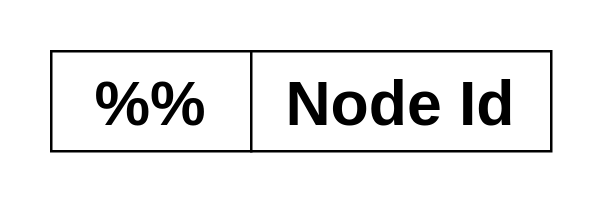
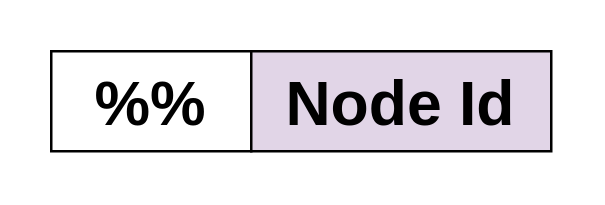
- <mxCell id="3" value="&lt;font style=&quot;font-size: 25px;&quot;&gt;Node Id&lt;/font&gt;" style="rounded=0;whiteSpace=wrap;html=1;fontStyle=1" vertex="1" parent="1"><mxGeometry x="100" y="20" width="120" height="40" as="geometry" /></mxCell>
+ <mxCell id="3" value="&lt;font style=&quot;font-size: 25px;&quot;&gt;Node Id&lt;/font&gt;" style="rounded=0;whiteSpace=wrap;html=1;fontStyle=1;fillColor=#e1d5e7;" vertex="1" parent="1"><mxGeometry x="100" y="20" width="120" height="40" as="geometry" /></mxCell>
